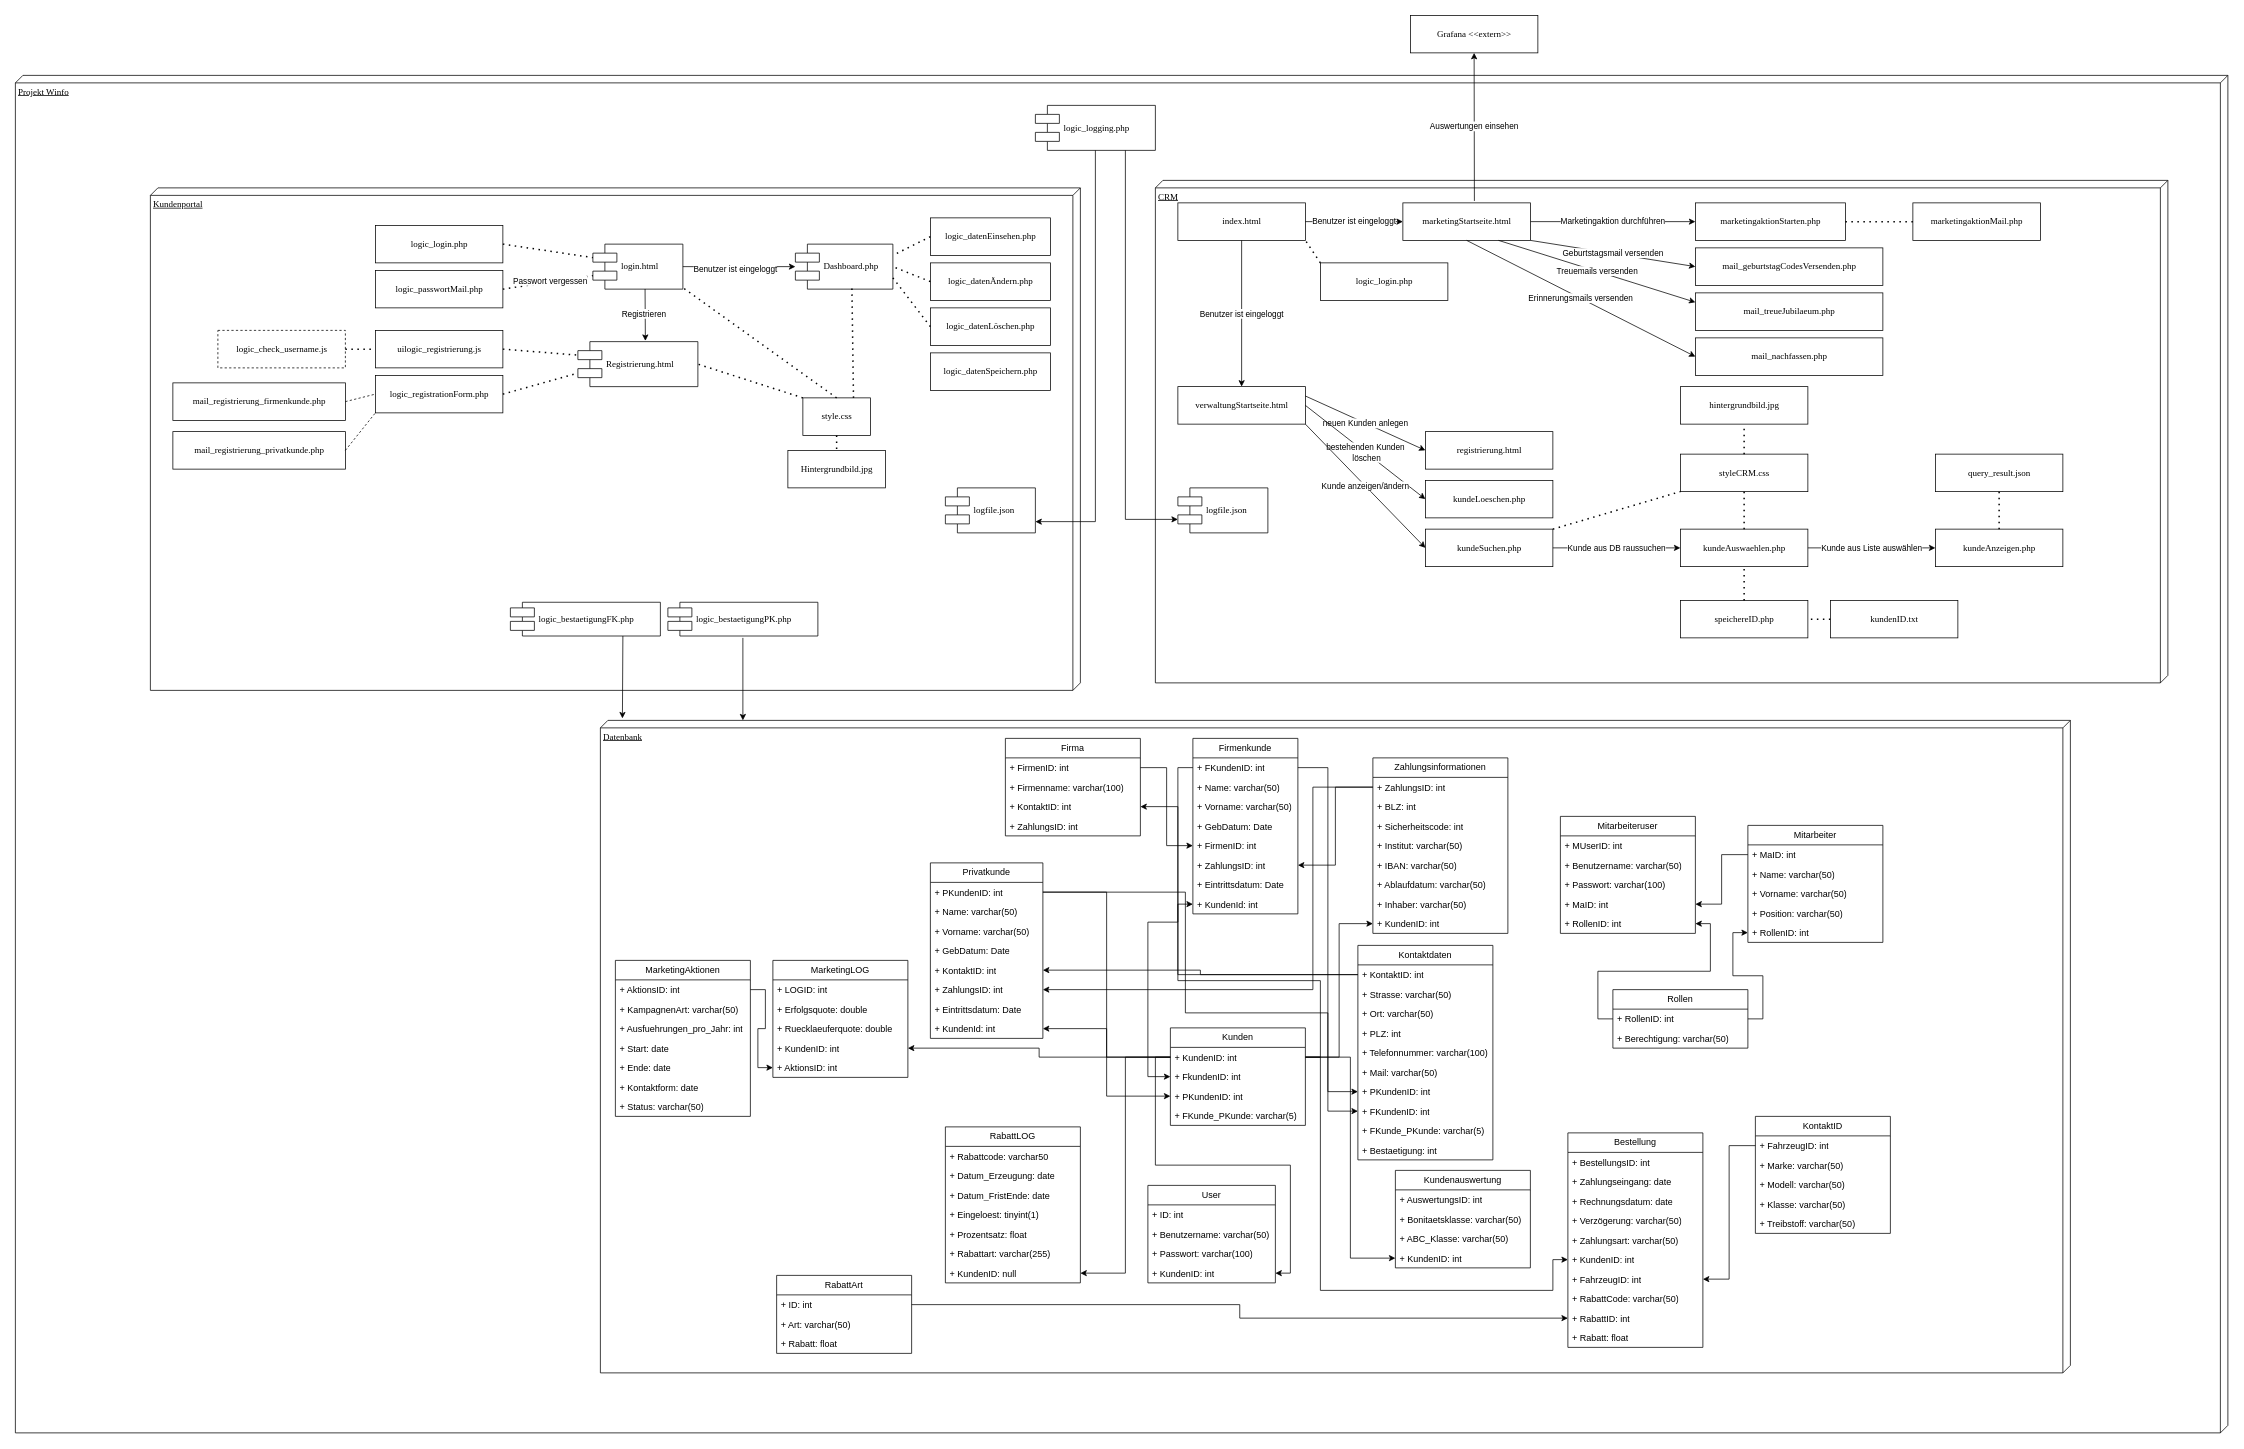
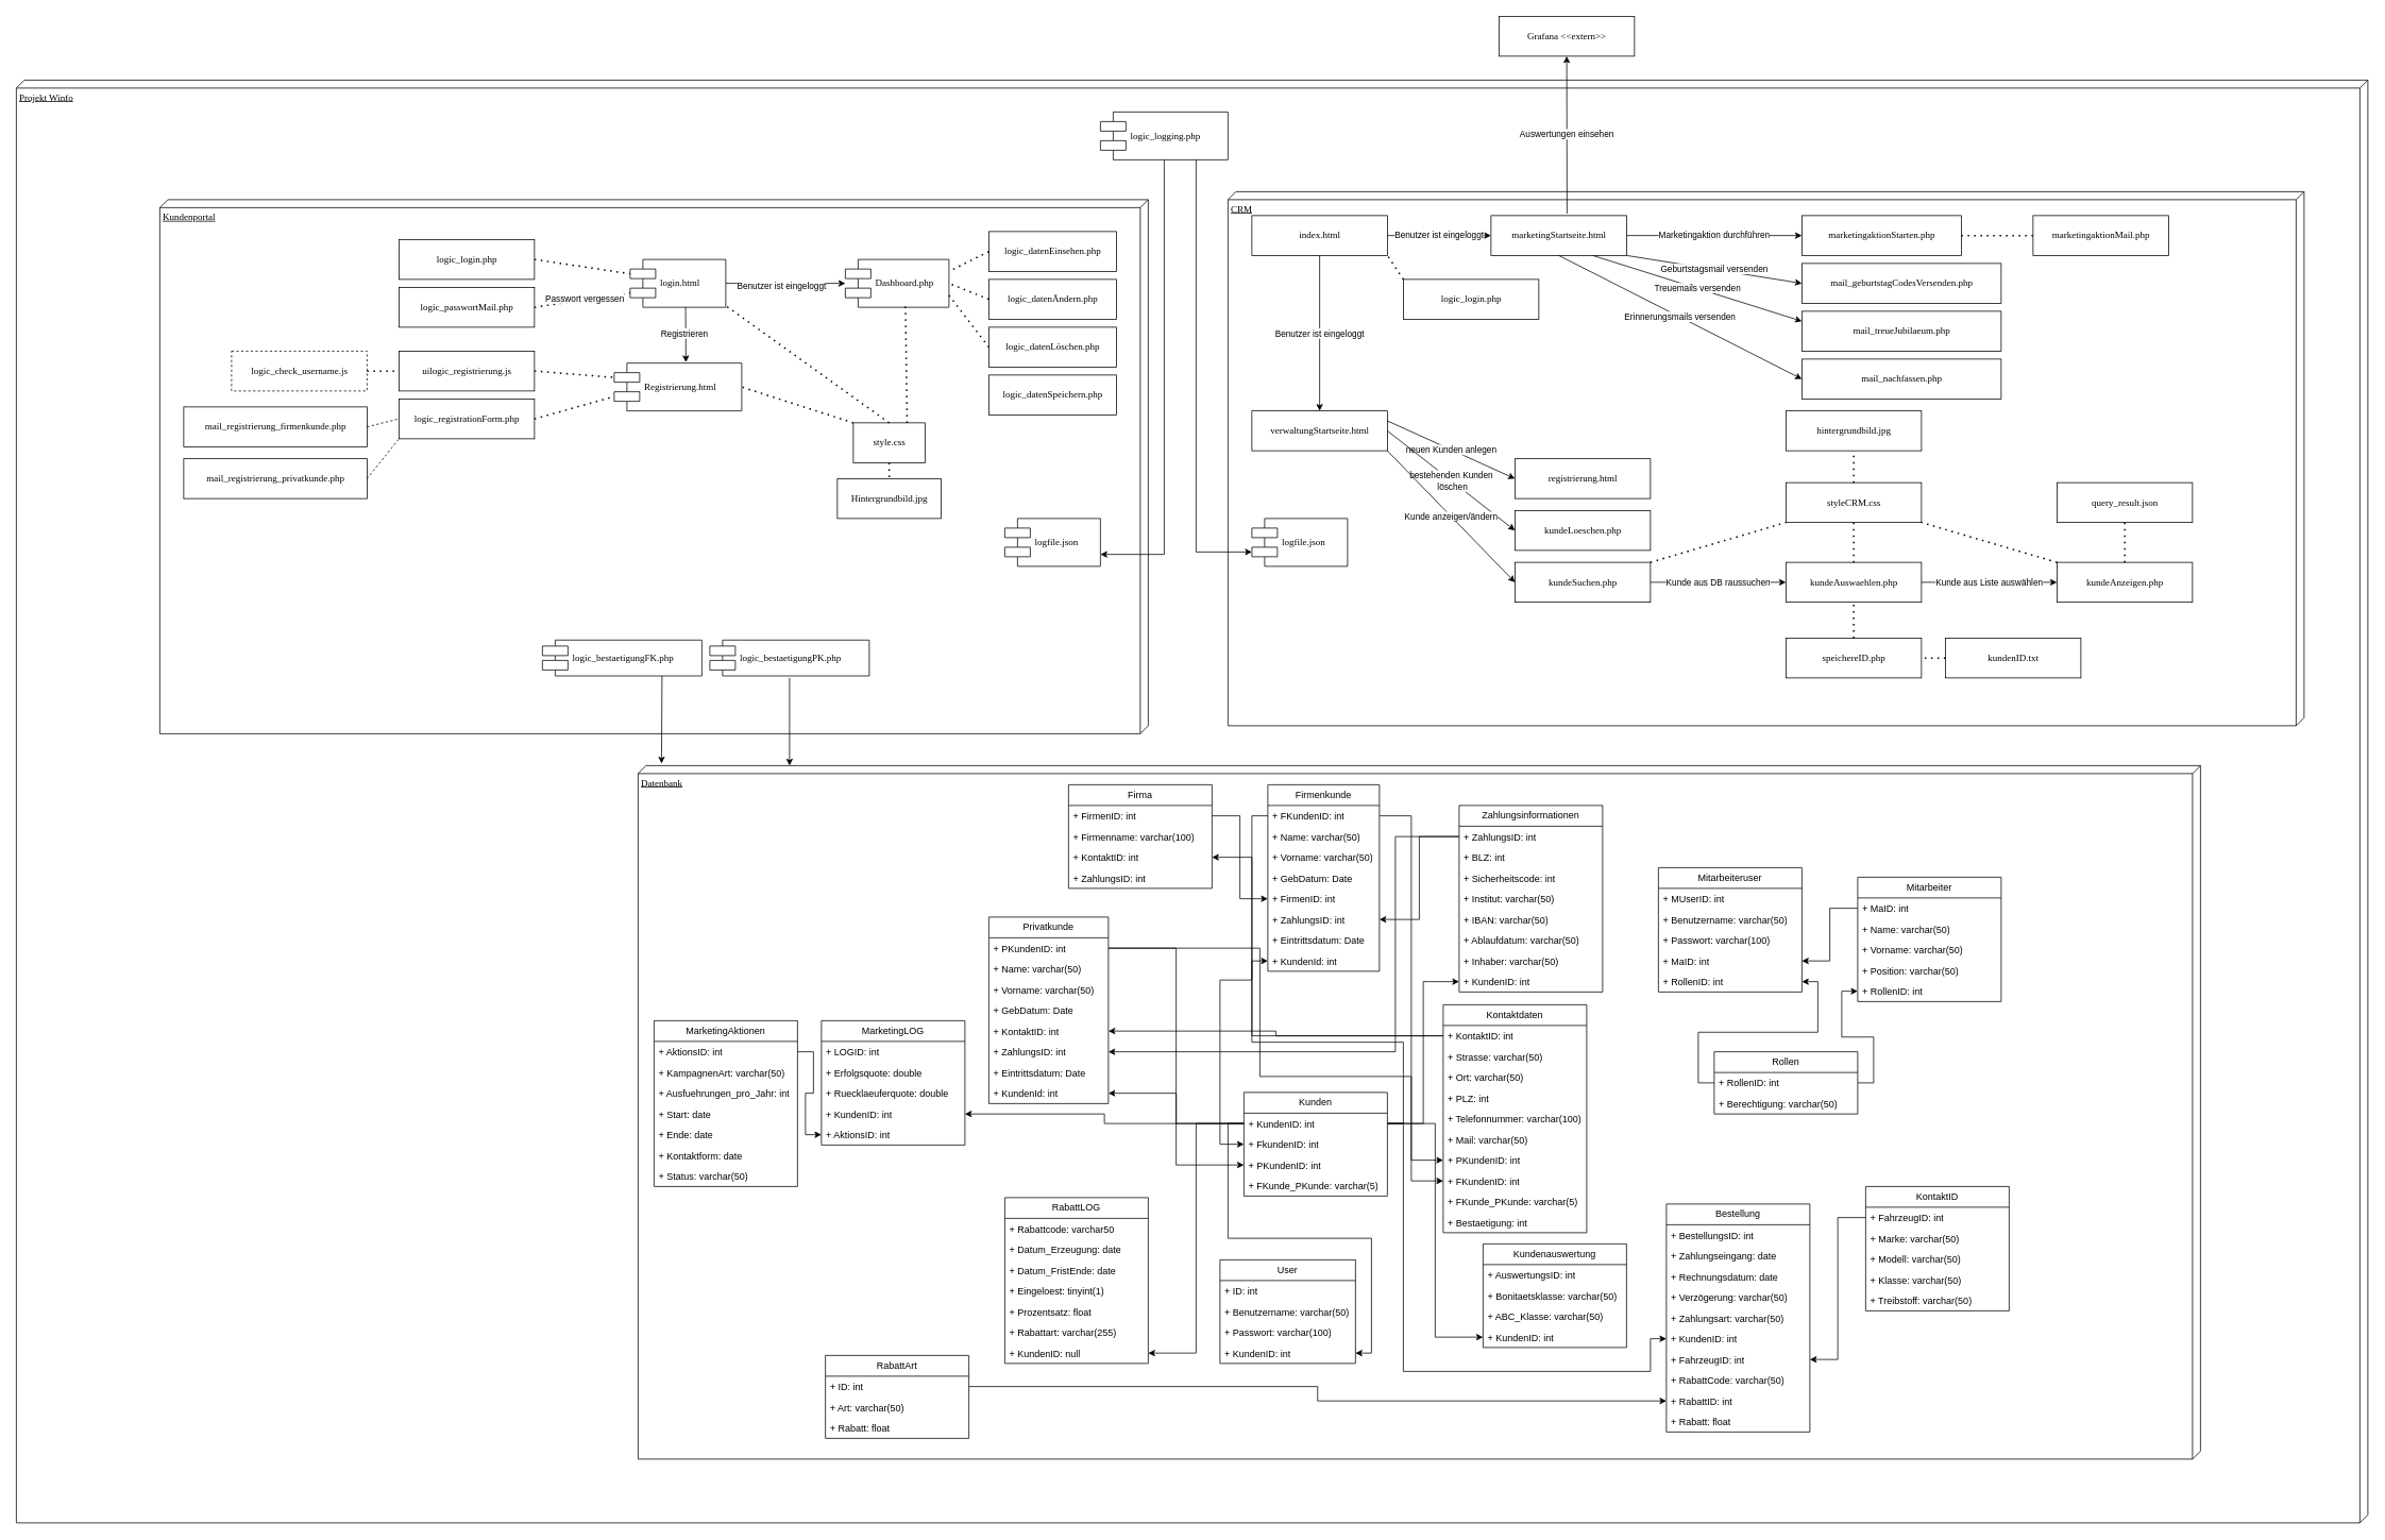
+ <mxCell id="59" value="" style="endArrow=none;dashed=1;html=1;dashPattern=1 3;strokeWidth=2;rounded=0;exitX=0;exitY=0;exitDx=0;exitDy=0;entryX=1;entryY=1;entryDx=0;entryDy=0;" parent="1" source="41" target="48" edge="1"><mxGeometry width="50" height="50" relative="1" as="geometry"><mxPoint x="2355" y="635" as="sourcePoint" /><mxPoint x="2355" y="595" as="targetPoint" /></mxGeometry></mxCell>
